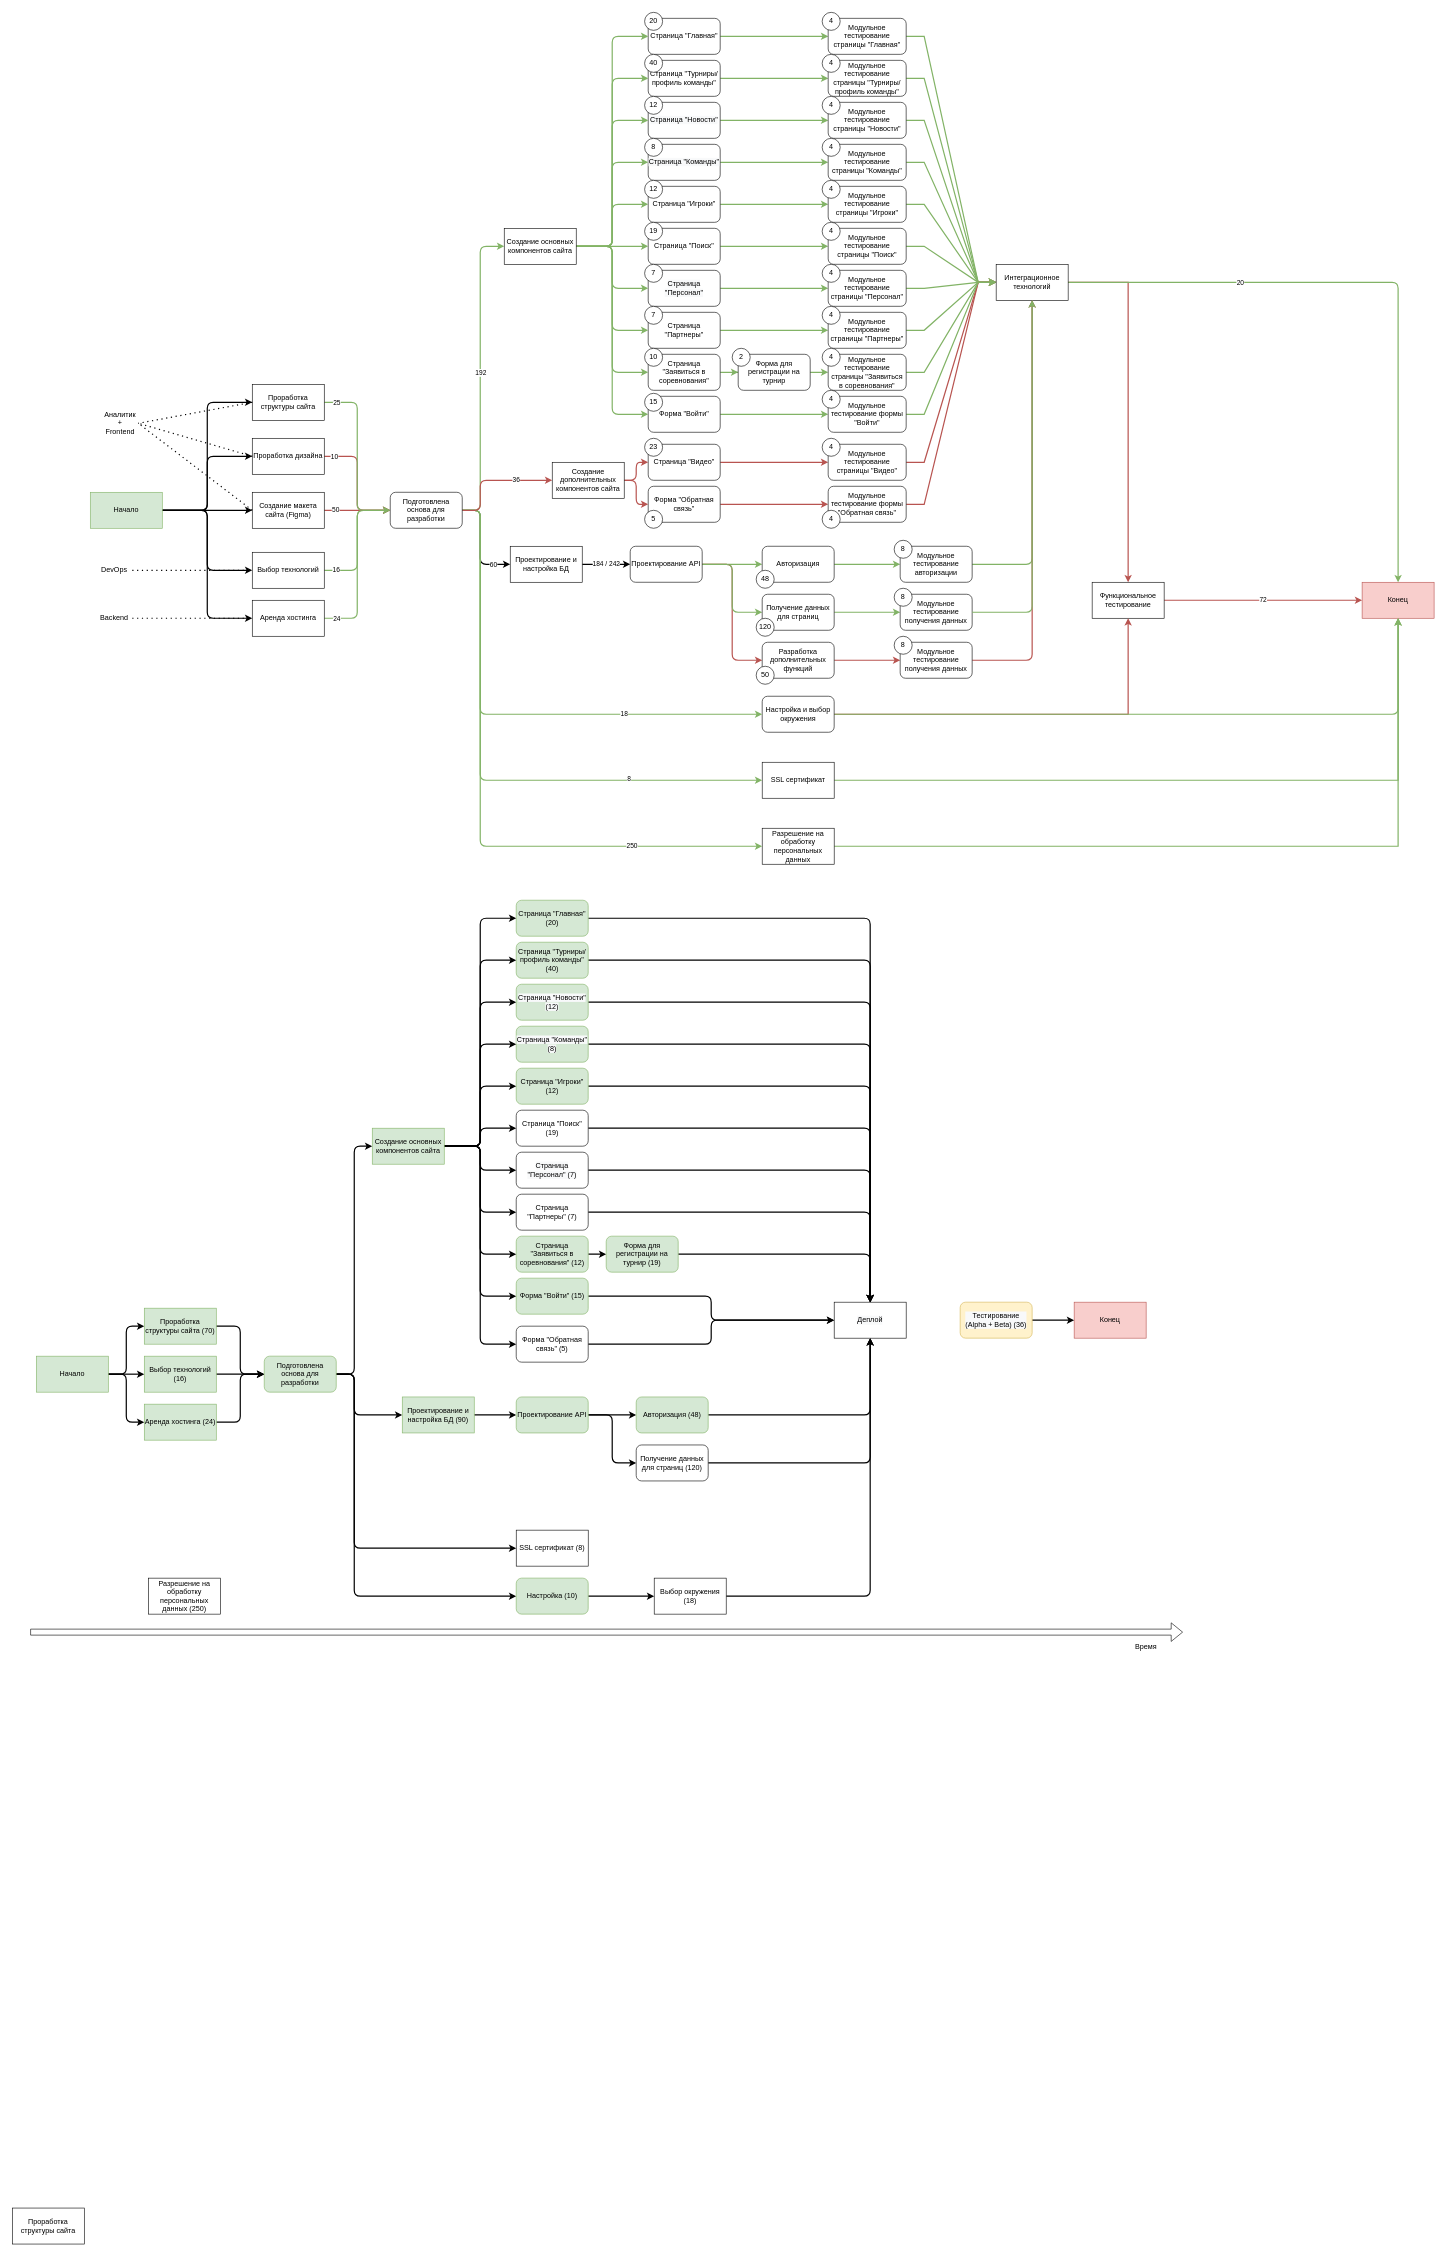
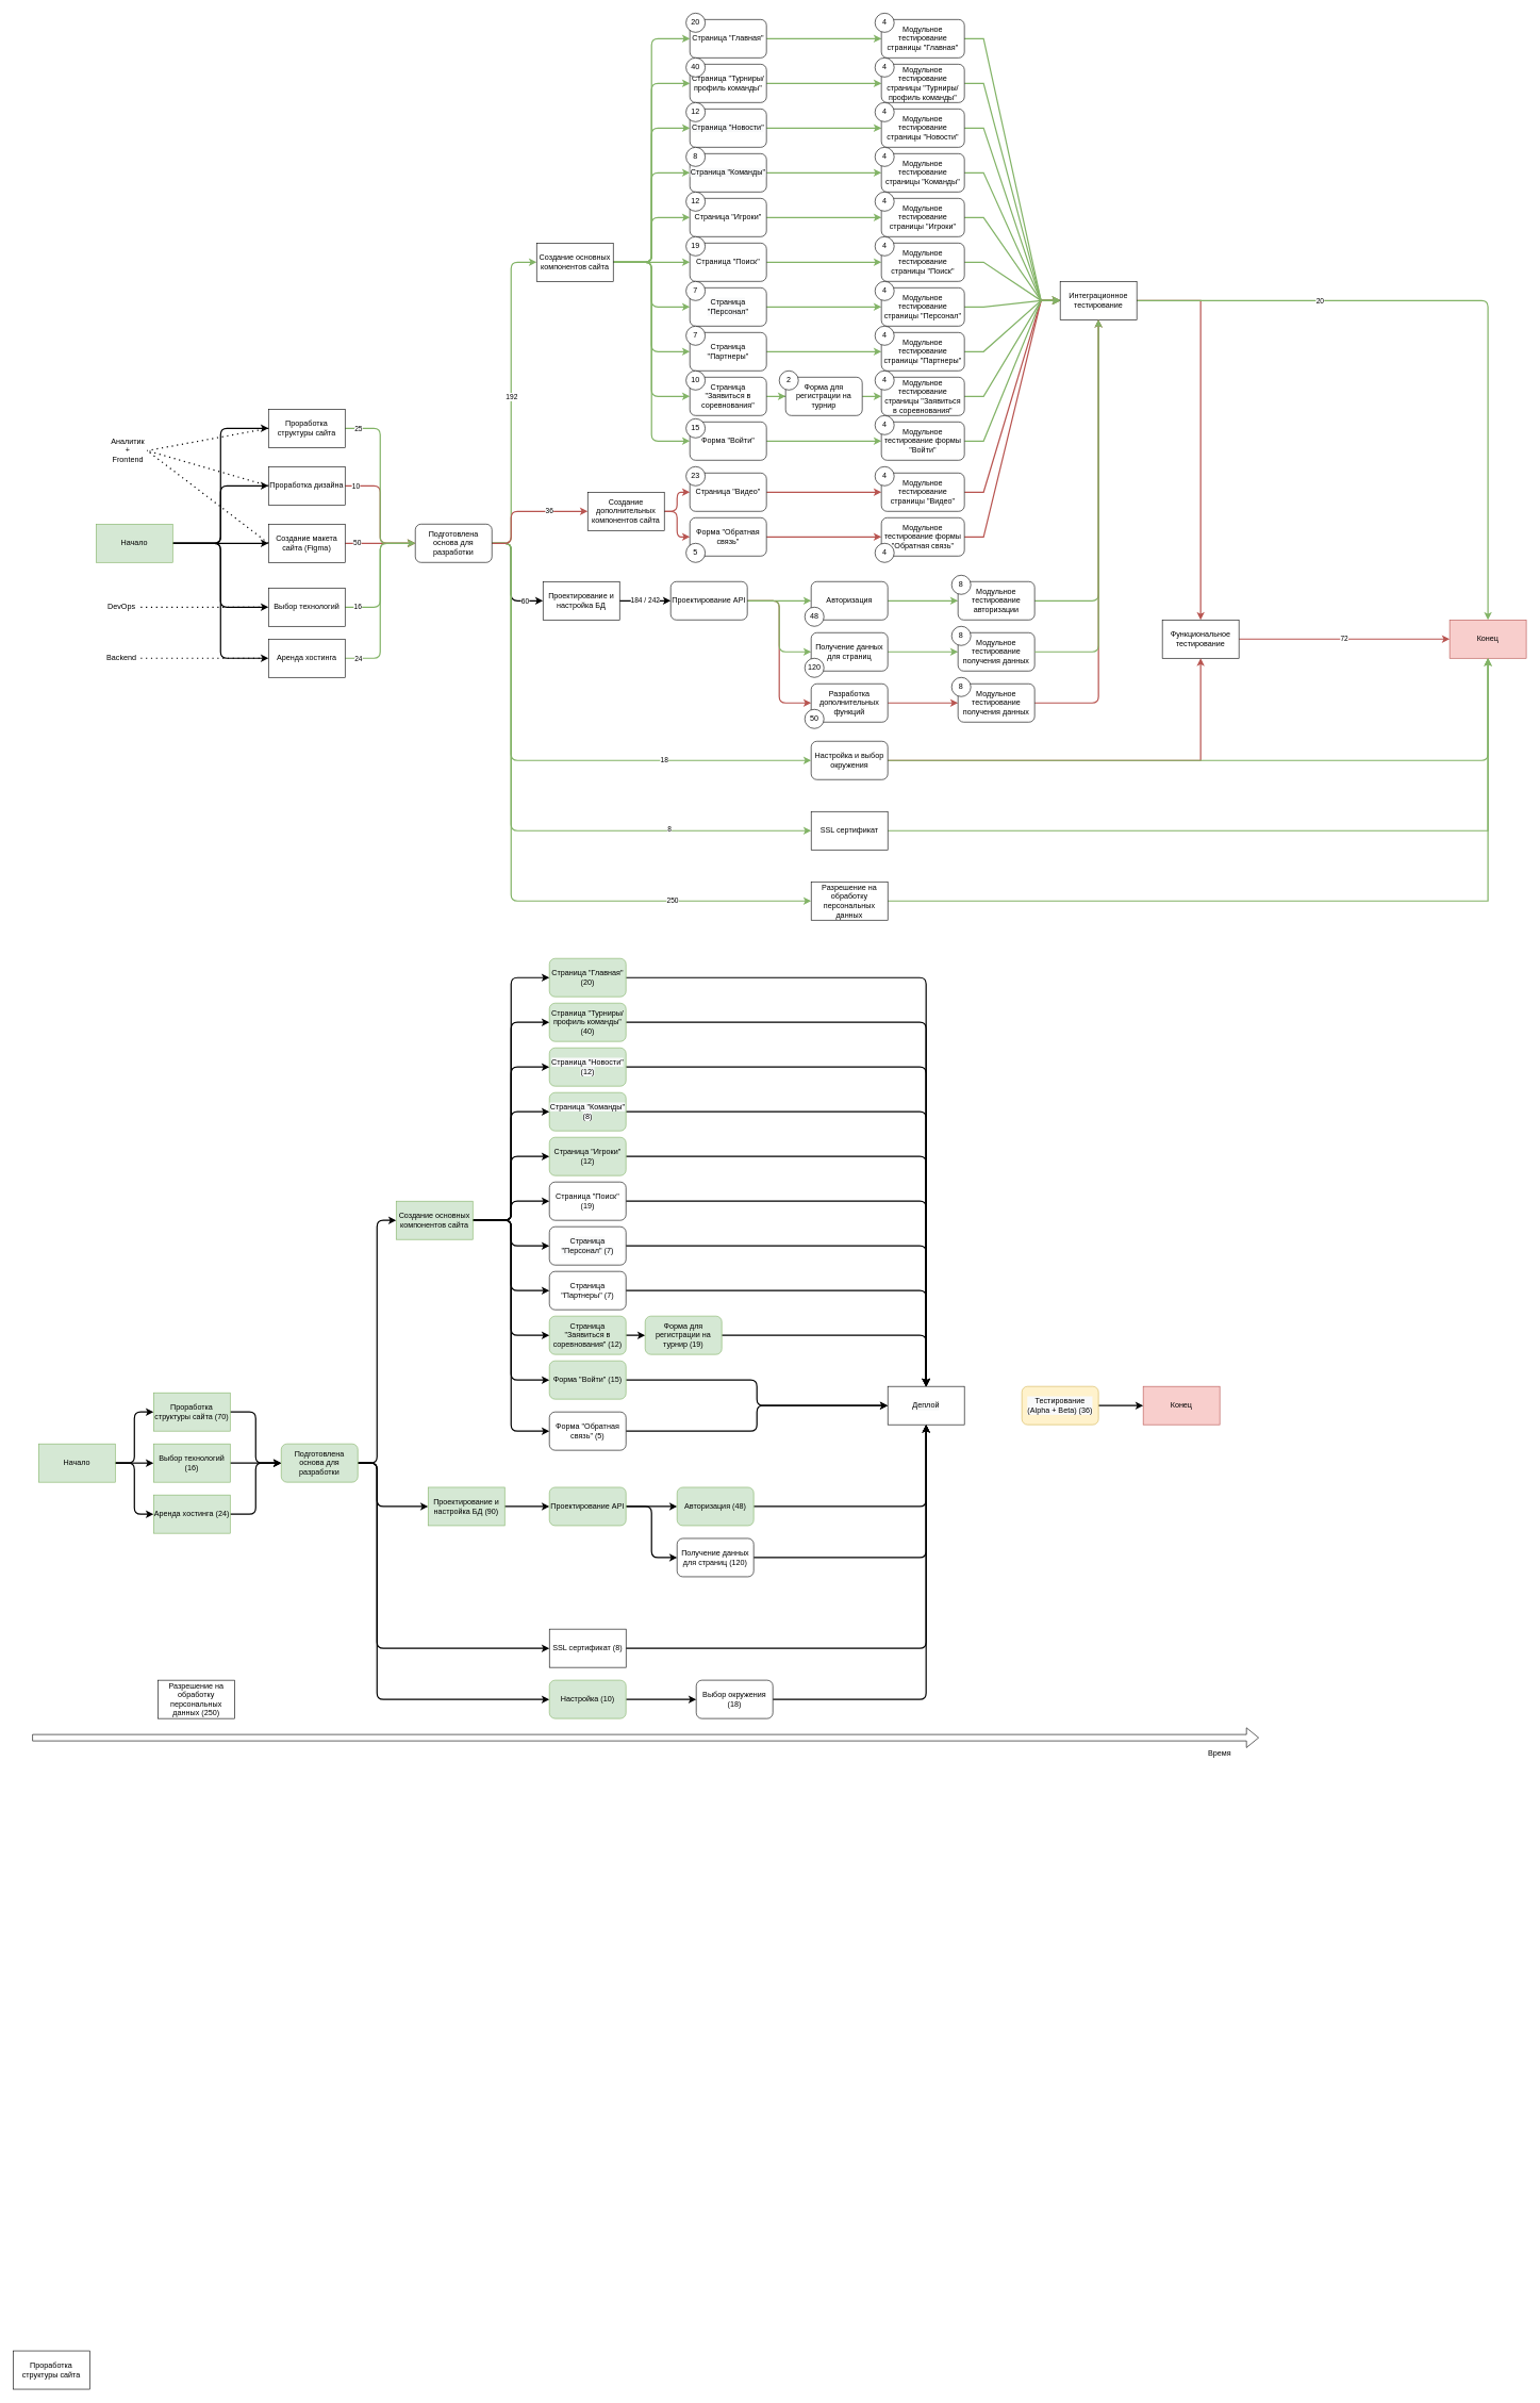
- <mxCell id="73" value="Интеграционное технологий" style="rounded=0;whiteSpace=wrap;html=1;" vertex="1" parent="1"><mxGeometry x="1660" y="440" width="120" height="60" as="geometry" /></mxCell>
+ <mxCell id="73" value="Интеграционное тестирование" style="rounded=0;whiteSpace=wrap;html=1;" vertex="1" parent="1"><mxGeometry x="1660" y="440" width="120" height="60" as="geometry" /></mxCell>
+ <mxCell id="223" style="edgeStyle=orthogonalEdgeStyle;rounded=1;orthogonalLoop=1;jettySize=auto;html=1;entryX=0.5;entryY=1;entryDx=0;entryDy=0;strokeWidth=2;" edge="1" parent="1" source="224" target="238"><mxGeometry relative="1" as="geometry" /></mxCell>
- <mxCell id="226" value="Выбор окружения (18)" style="whiteSpace=wrap;html=1;rounded=0;" vertex="1" parent="1"><mxGeometry x="1090" y="2630" width="120" height="60" as="geometry" /></mxCell>
+ <mxCell id="226" value="Выбор окружения (18)" style="rounded=1;whiteSpace=wrap;html=1;" vertex="1" parent="1"><mxGeometry x="1090" y="2630" width="120" height="60" as="geometry" /></mxCell>
